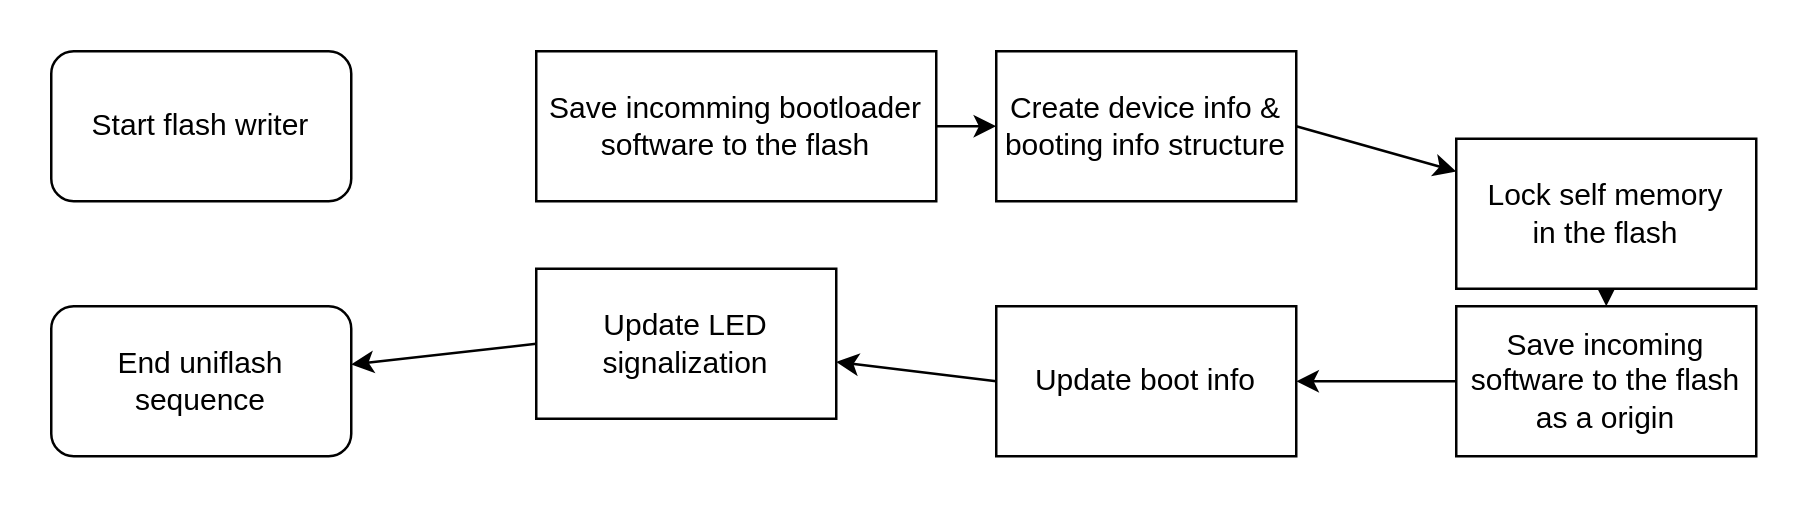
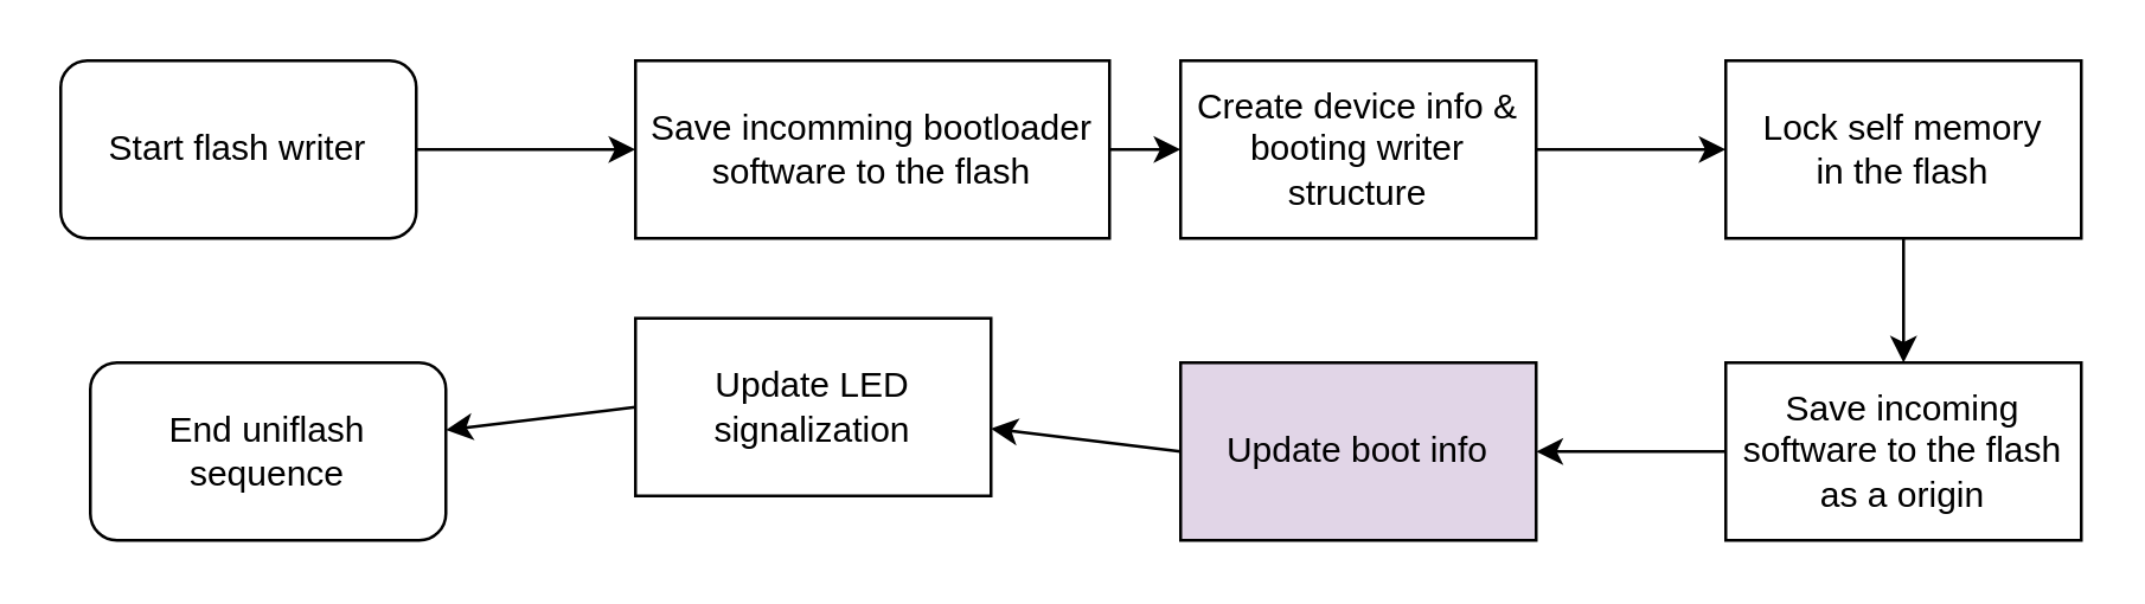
+ <mxCell id="2" style="edgeStyle=none;html=1;exitX=1;exitY=0.5;exitDx=0;exitDy=0;" edge="1" parent="1" source="3" target="16"><mxGeometry relative="1" as="geometry" /></mxCell>
- <mxCell id="5" value="Create device info &amp;amp; booting info structure" style="rounded=0;whiteSpace=wrap;html=1;flipV=0;flipH=1;" parent="1" vertex="1"><mxGeometry x="398" y="20" width="120" height="60" as="geometry" /></mxCell>
+ <mxCell id="5" value="Create device info &amp;amp; booting writer structure" style="rounded=0;whiteSpace=wrap;html=1;flipV=0;flipH=1;" parent="1" vertex="1"><mxGeometry x="398" y="20" width="120" height="60" as="geometry" /></mxCell>
- <mxCell id="7" value="Lock self memory&lt;br&gt;in the flash" style="rounded=0;whiteSpace=wrap;html=1;flipV=0;flipH=1;" parent="1" vertex="1"><mxGeometry x="582" y="55" width="120" height="60" as="geometry" /></mxCell>
+ <mxCell id="7" value="Lock self memory&lt;br&gt;in the flash" style="rounded=0;whiteSpace=wrap;html=1;flipV=0;flipH=1;" parent="1" vertex="1"><mxGeometry x="582" y="20" width="120" height="60" as="geometry" /></mxCell>
- <mxCell id="12" value="End uniflash sequence" style="rounded=1;whiteSpace=wrap;html=1;flipV=0;flipH=1;" parent="1" vertex="1"><mxGeometry x="20" y="122" width="120" height="60" as="geometry" /></mxCell>
+ <mxCell id="12" value="End uniflash sequence" style="rounded=1;whiteSpace=wrap;html=1;flipV=0;flipH=1;" parent="1" vertex="1"><mxGeometry x="30" y="122" width="120" height="60" as="geometry" /></mxCell>
- <mxCell id="11" value="Update boot info" style="rounded=0;whiteSpace=wrap;html=1;flipV=0;flipH=1;" parent="1" vertex="1"><mxGeometry x="398" y="122" width="120" height="60" as="geometry" /></mxCell>
+ <mxCell id="11" value="Update boot info" style="rounded=0;whiteSpace=wrap;html=1;flipV=0;flipH=1;fillColor=#e1d5e7;" parent="1" vertex="1"><mxGeometry x="398" y="122" width="120" height="60" as="geometry" /></mxCell>
